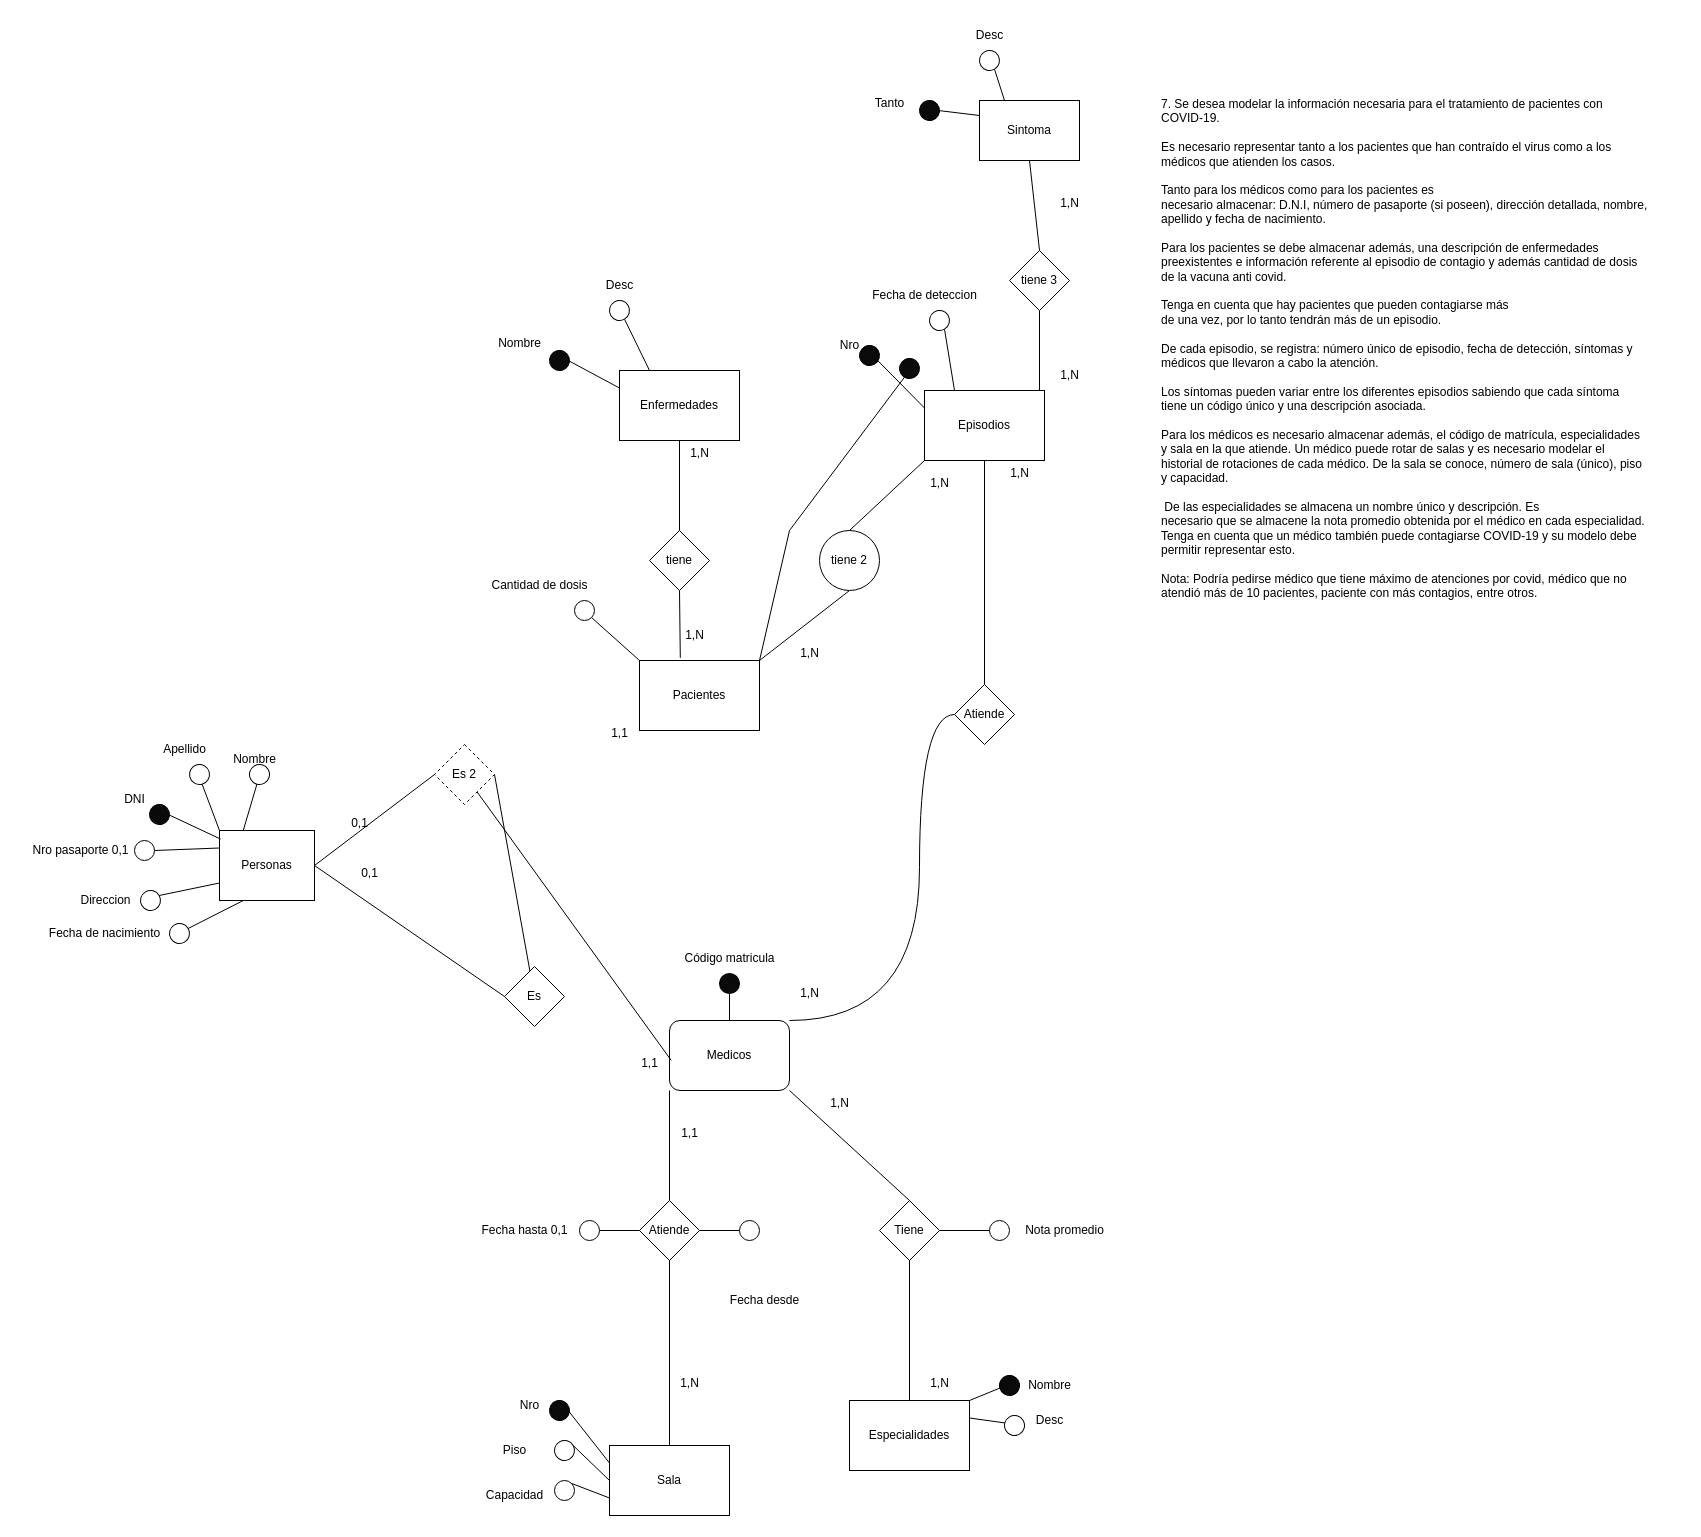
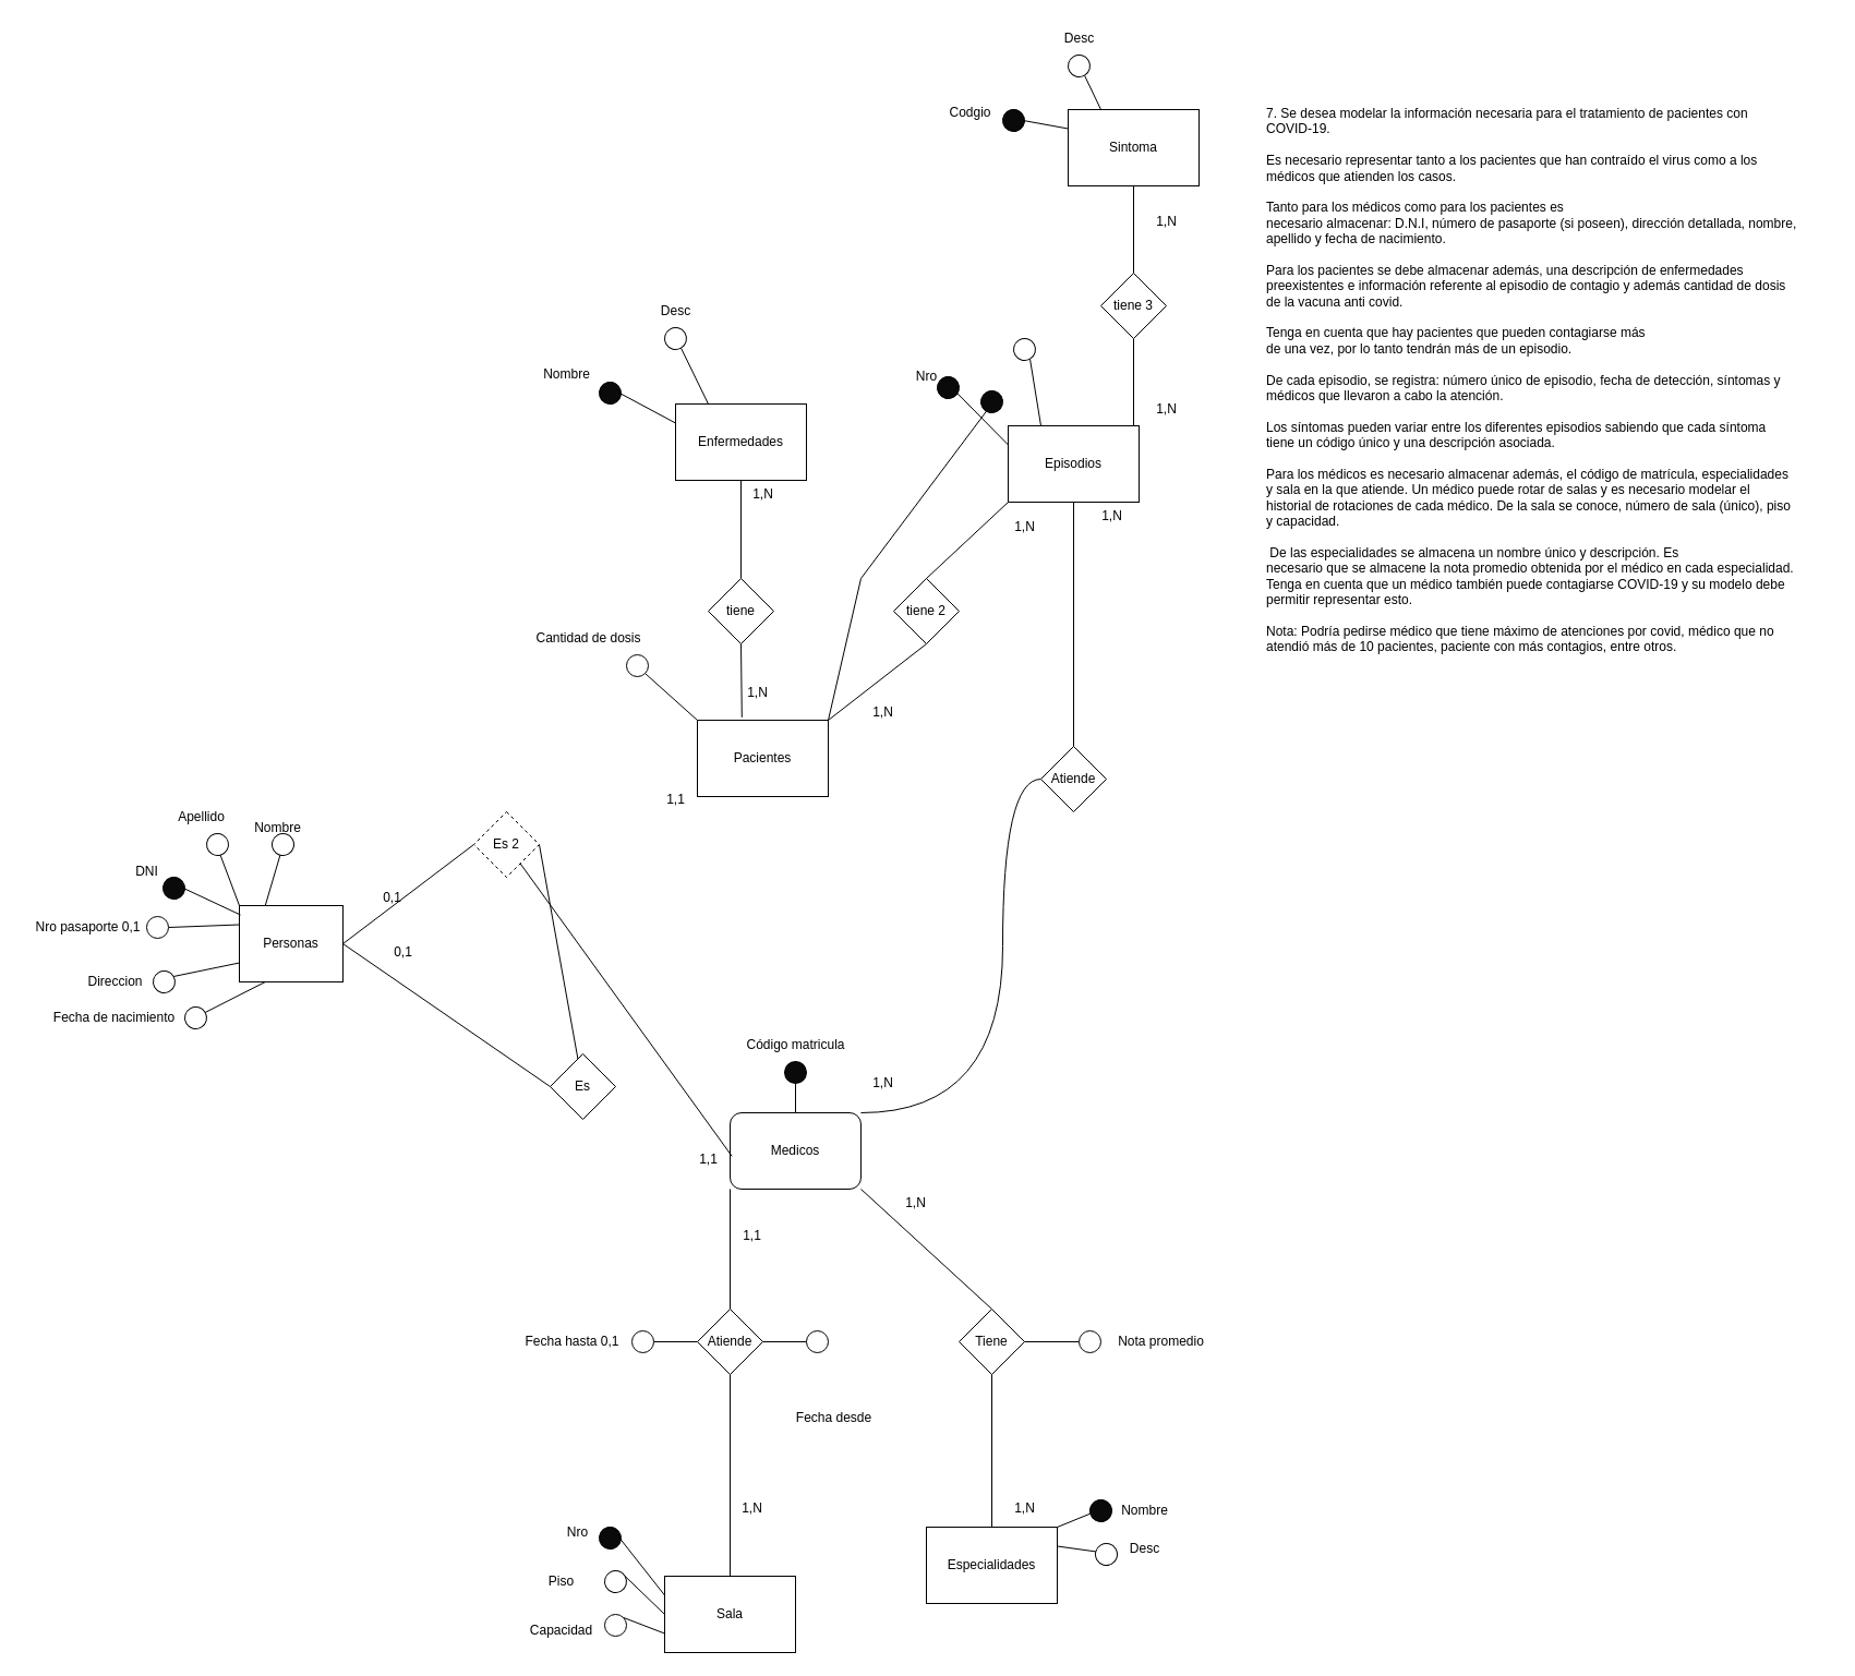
- <mxCell id="59" value="Tanto" style="text;html=1;align=center;verticalAlign=middle;resizable=0;points=[];autosize=1;strokeColor=none;fillColor=none;" parent="1" vertex="1"><mxGeometry x="859" y="88" width="60" height="30" as="geometry" /></mxCell>
+ <mxCell id="59" value="Codgio" style="text;html=1;align=center;verticalAlign=middle;resizable=0;points=[];autosize=1;strokeColor=none;fillColor=none;" parent="1" vertex="1"><mxGeometry x="859" y="88" width="60" height="30" as="geometry" /></mxCell>
- <mxCell id="53" value="Sintoma" style="rounded=0;whiteSpace=wrap;html=1;" parent="1" vertex="1"><mxGeometry x="979" y="100" width="100" height="60" as="geometry" /></mxCell>
+ <mxCell id="53" value="Sintoma" style="rounded=0;whiteSpace=wrap;html=1;" parent="1" vertex="1"><mxGeometry x="979" y="100" width="120" height="70" as="geometry" /></mxCell>
- <mxCell id="46" value="Fecha de deteccion" style="text;html=1;align=center;verticalAlign=middle;resizable=0;points=[];autosize=1;strokeColor=none;fillColor=none;" parent="1" vertex="1"><mxGeometry x="859" y="280" width="130" height="30" as="geometry" /></mxCell>
- <mxCell id="39" value="tiene 2" style="ellipse;whiteSpace=wrap;html=1;" parent="1" vertex="1"><mxGeometry x="819" y="530" width="60" height="60" as="geometry" /></mxCell>
+ <mxCell id="39" value="tiene 2" style="rhombus;whiteSpace=wrap;html=1;" parent="1" vertex="1"><mxGeometry x="819" y="530" width="60" height="60" as="geometry" /></mxCell>
